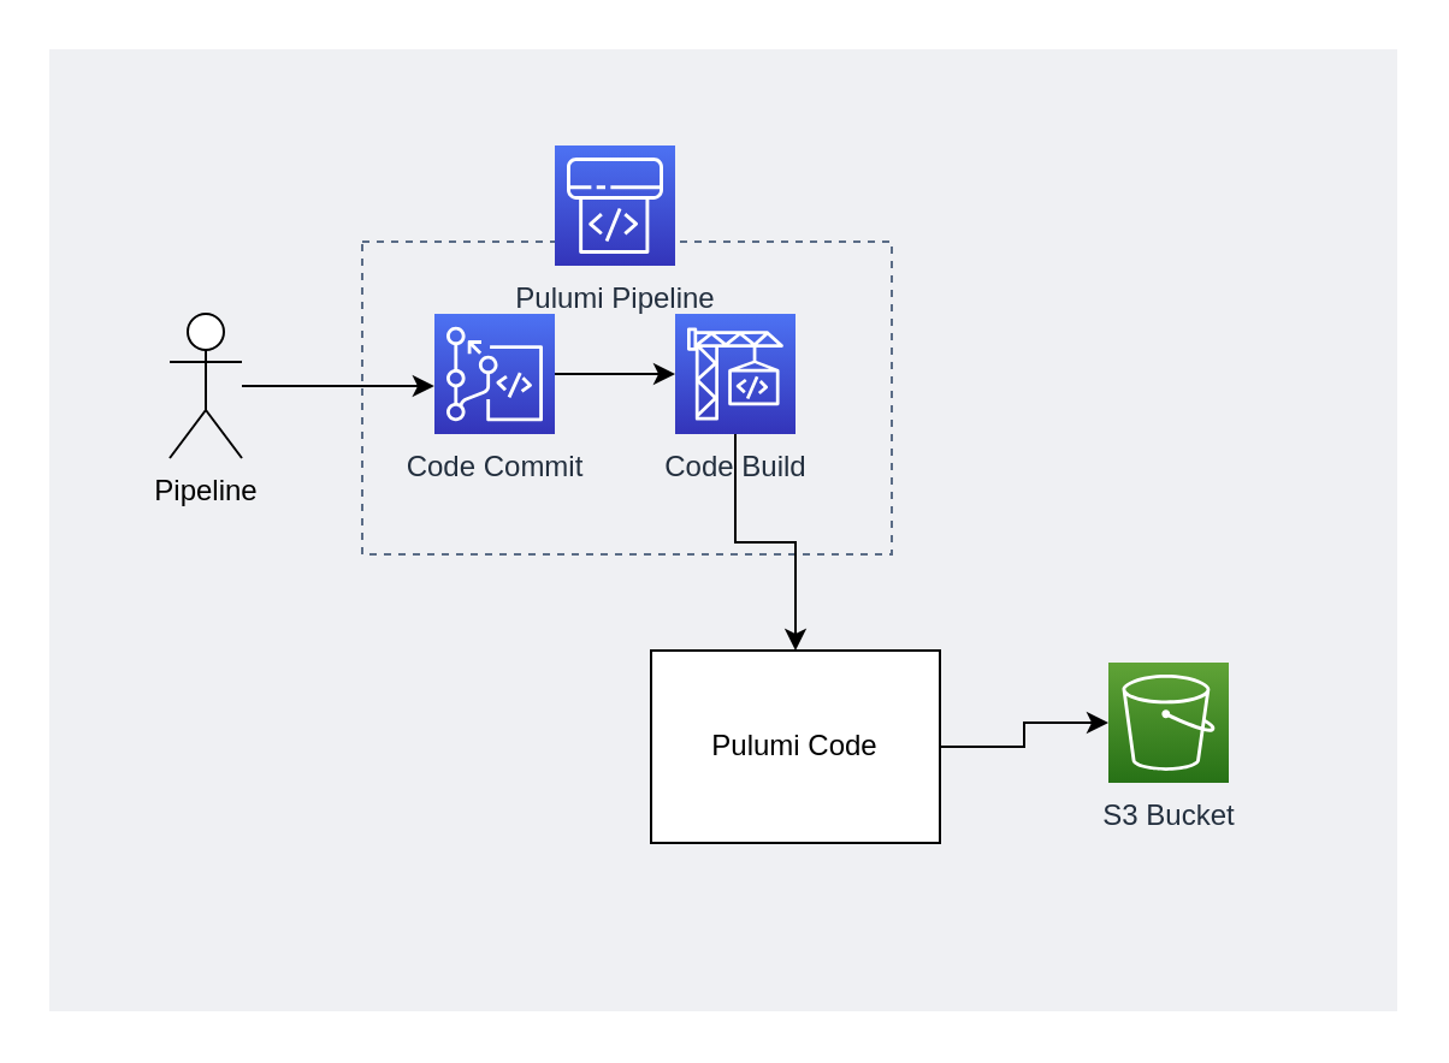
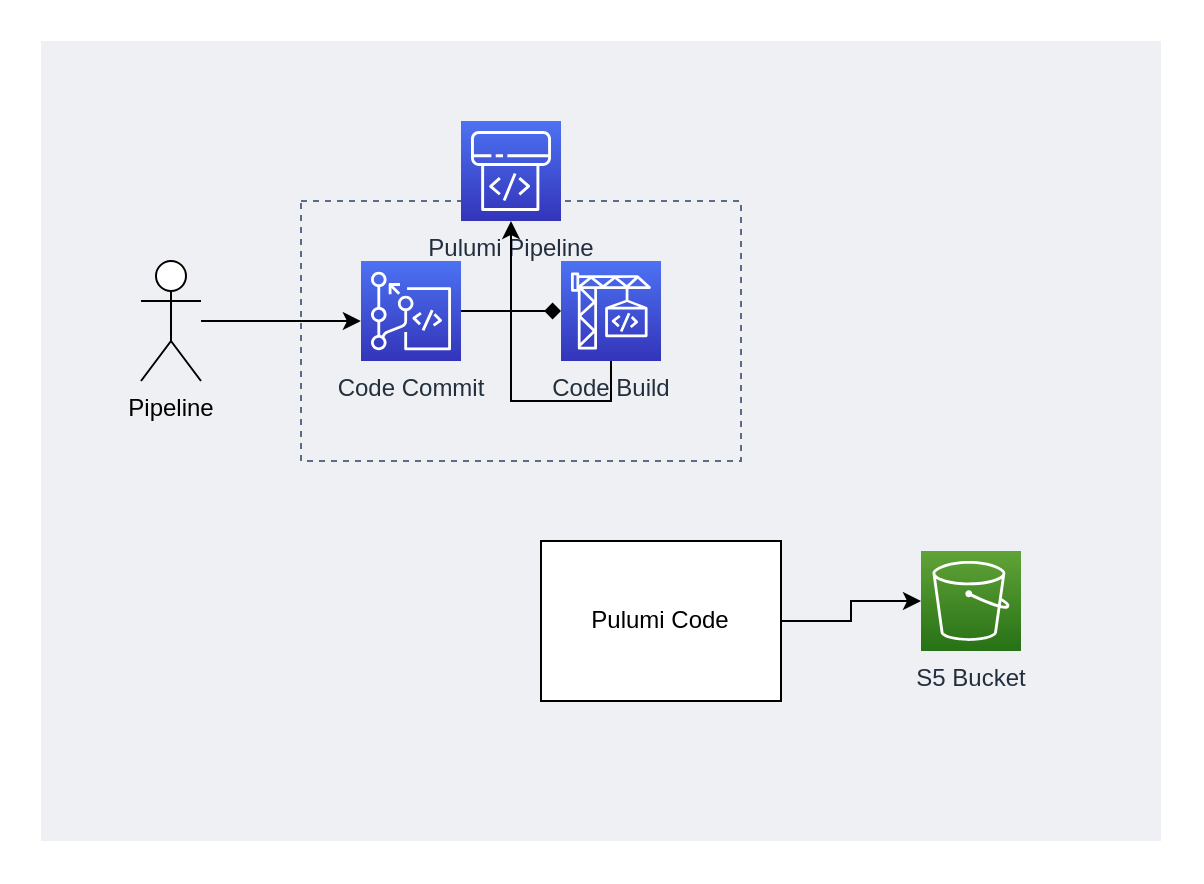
- <mxCell id="6" style="edgeStyle=orthogonalEdgeStyle;rounded=0;orthogonalLoop=1;jettySize=auto;html=1;" edge="1" parent="1" source="7" target="10"><mxGeometry relative="1" as="geometry" /></mxCell>
+ <mxCell id="6" style="edgeStyle=orthogonalEdgeStyle;rounded=0;orthogonalLoop=1;jettySize=auto;html=1;endArrow=diamond;" edge="1" parent="1" source="7" target="10"><mxGeometry relative="1" as="geometry" /></mxCell>
- <mxCell id="9" style="edgeStyle=orthogonalEdgeStyle;rounded=0;orthogonalLoop=1;jettySize=auto;html=1;exitX=0.5;exitY=1;exitDx=0;exitDy=0;exitPerimeter=0;" edge="1" parent="1" source="10" target="12"><mxGeometry relative="1" as="geometry" /></mxCell>
+ <mxCell id="9" style="edgeStyle=orthogonalEdgeStyle;rounded=0;orthogonalLoop=1;jettySize=auto;html=1;exitX=0.5;exitY=1;exitDx=0;exitDy=0;exitPerimeter=0;" edge="1" parent="1" source="10" target="8"><mxGeometry relative="1" as="geometry" /></mxCell>
- <mxCell id="13" value="S3 Bucket&lt;br&gt;" style="sketch=0;points=[[0,0,0],[0.25,0,0],[0.5,0,0],[0.75,0,0],[1,0,0],[0,1,0],[0.25,1,0],[0.5,1,0],[0.75,1,0],[1,1,0],[0,0.25,0],[0,0.5,0],[0,0.75,0],[1,0.25,0],[1,0.5,0],[1,0.75,0]];outlineConnect=0;fontColor=#232F3E;gradientColor=#60A337;gradientDirection=north;fillColor=#277116;strokeColor=#ffffff;dashed=0;verticalLabelPosition=bottom;verticalAlign=top;align=center;html=1;fontSize=12;fontStyle=0;aspect=fixed;shape=mxgraph.aws4.resourceIcon;resIcon=mxgraph.aws4.s3;" vertex="1" parent="1"><mxGeometry x="460" y="275" width="50" height="50" as="geometry" /></mxCell>
+ <mxCell id="13" value="S5 Bucket&lt;br&gt;" style="sketch=0;points=[[0,0,0],[0.25,0,0],[0.5,0,0],[0.75,0,0],[1,0,0],[0,1,0],[0.25,1,0],[0.5,1,0],[0.75,1,0],[1,1,0],[0,0.25,0],[0,0.5,0],[0,0.75,0],[1,0.25,0],[1,0.5,0],[1,0.75,0]];outlineConnect=0;fontColor=#232F3E;gradientColor=#60A337;gradientDirection=north;fillColor=#277116;strokeColor=#ffffff;dashed=0;verticalLabelPosition=bottom;verticalAlign=top;align=center;html=1;fontSize=12;fontStyle=0;aspect=fixed;shape=mxgraph.aws4.resourceIcon;resIcon=mxgraph.aws4.s3;" vertex="1" parent="1"><mxGeometry x="460" y="275" width="50" height="50" as="geometry" /></mxCell>
